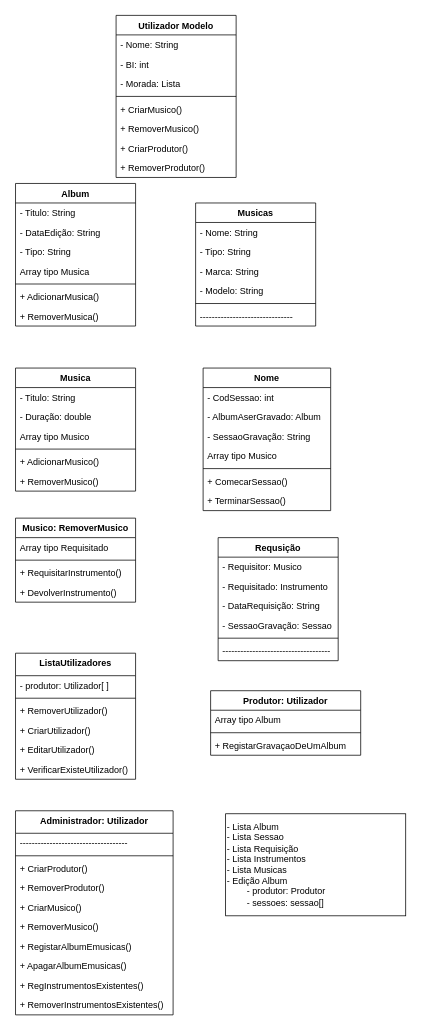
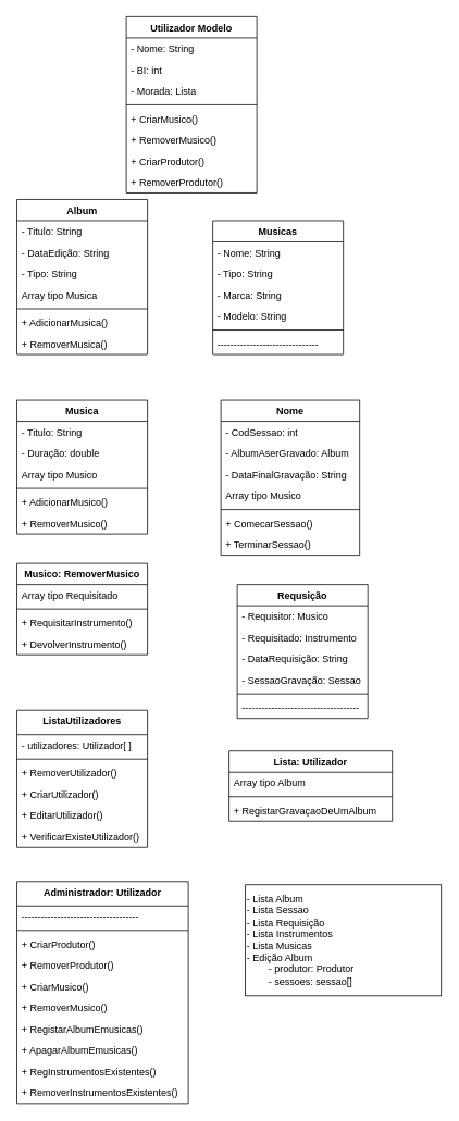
- <mxCell id="39" value="- SessaoGravação: String" style="text;strokeColor=none;fillColor=none;align=left;verticalAlign=top;spacingLeft=4;spacingRight=4;overflow=hidden;rotatable=0;points=[[0,0.5],[1,0.5]];portConstraint=eastwest;" parent="36" vertex="1"><mxGeometry y="78" width="170" height="26" as="geometry" /></mxCell>
+ <mxCell id="39" value="- DataFinalGravação: String" style="text;strokeColor=none;fillColor=none;align=left;verticalAlign=top;spacingLeft=4;spacingRight=4;overflow=hidden;rotatable=0;points=[[0,0.5],[1,0.5]];portConstraint=eastwest;" parent="36" vertex="1"><mxGeometry y="78" width="170" height="26" as="geometry" /></mxCell>
- <mxCell id="58" value="- produtor: Utilizador[ ]" style="text;strokeColor=none;fillColor=none;align=left;verticalAlign=top;spacingLeft=4;spacingRight=4;overflow=hidden;rotatable=0;points=[[0,0.5],[1,0.5]];portConstraint=eastwest;" parent="57" vertex="1"><mxGeometry y="30" width="160" height="26" as="geometry" /></mxCell>
+ <mxCell id="58" value="- utilizadores: Utilizador[ ]" style="text;strokeColor=none;fillColor=none;align=left;verticalAlign=top;spacingLeft=4;spacingRight=4;overflow=hidden;rotatable=0;points=[[0,0.5],[1,0.5]];portConstraint=eastwest;" parent="57" vertex="1"><mxGeometry y="30" width="160" height="26" as="geometry" /></mxCell>
- <mxCell id="44" value="Produtor: Utilizador" style="swimlane;fontStyle=1;align=center;verticalAlign=top;childLayout=stackLayout;horizontal=1;startSize=26;horizontalStack=0;resizeParent=1;resizeParentMax=0;resizeLast=0;collapsible=1;marginBottom=0;" parent="1" vertex="1"><mxGeometry x="280" y="920" width="200" height="86" as="geometry" /></mxCell>
+ <mxCell id="44" value="Lista: Utilizador" style="swimlane;fontStyle=1;align=center;verticalAlign=top;childLayout=stackLayout;horizontal=1;startSize=26;horizontalStack=0;resizeParent=1;resizeParentMax=0;resizeLast=0;collapsible=1;marginBottom=0;" parent="1" vertex="1"><mxGeometry x="280" y="920" width="200" height="86" as="geometry" /></mxCell>
